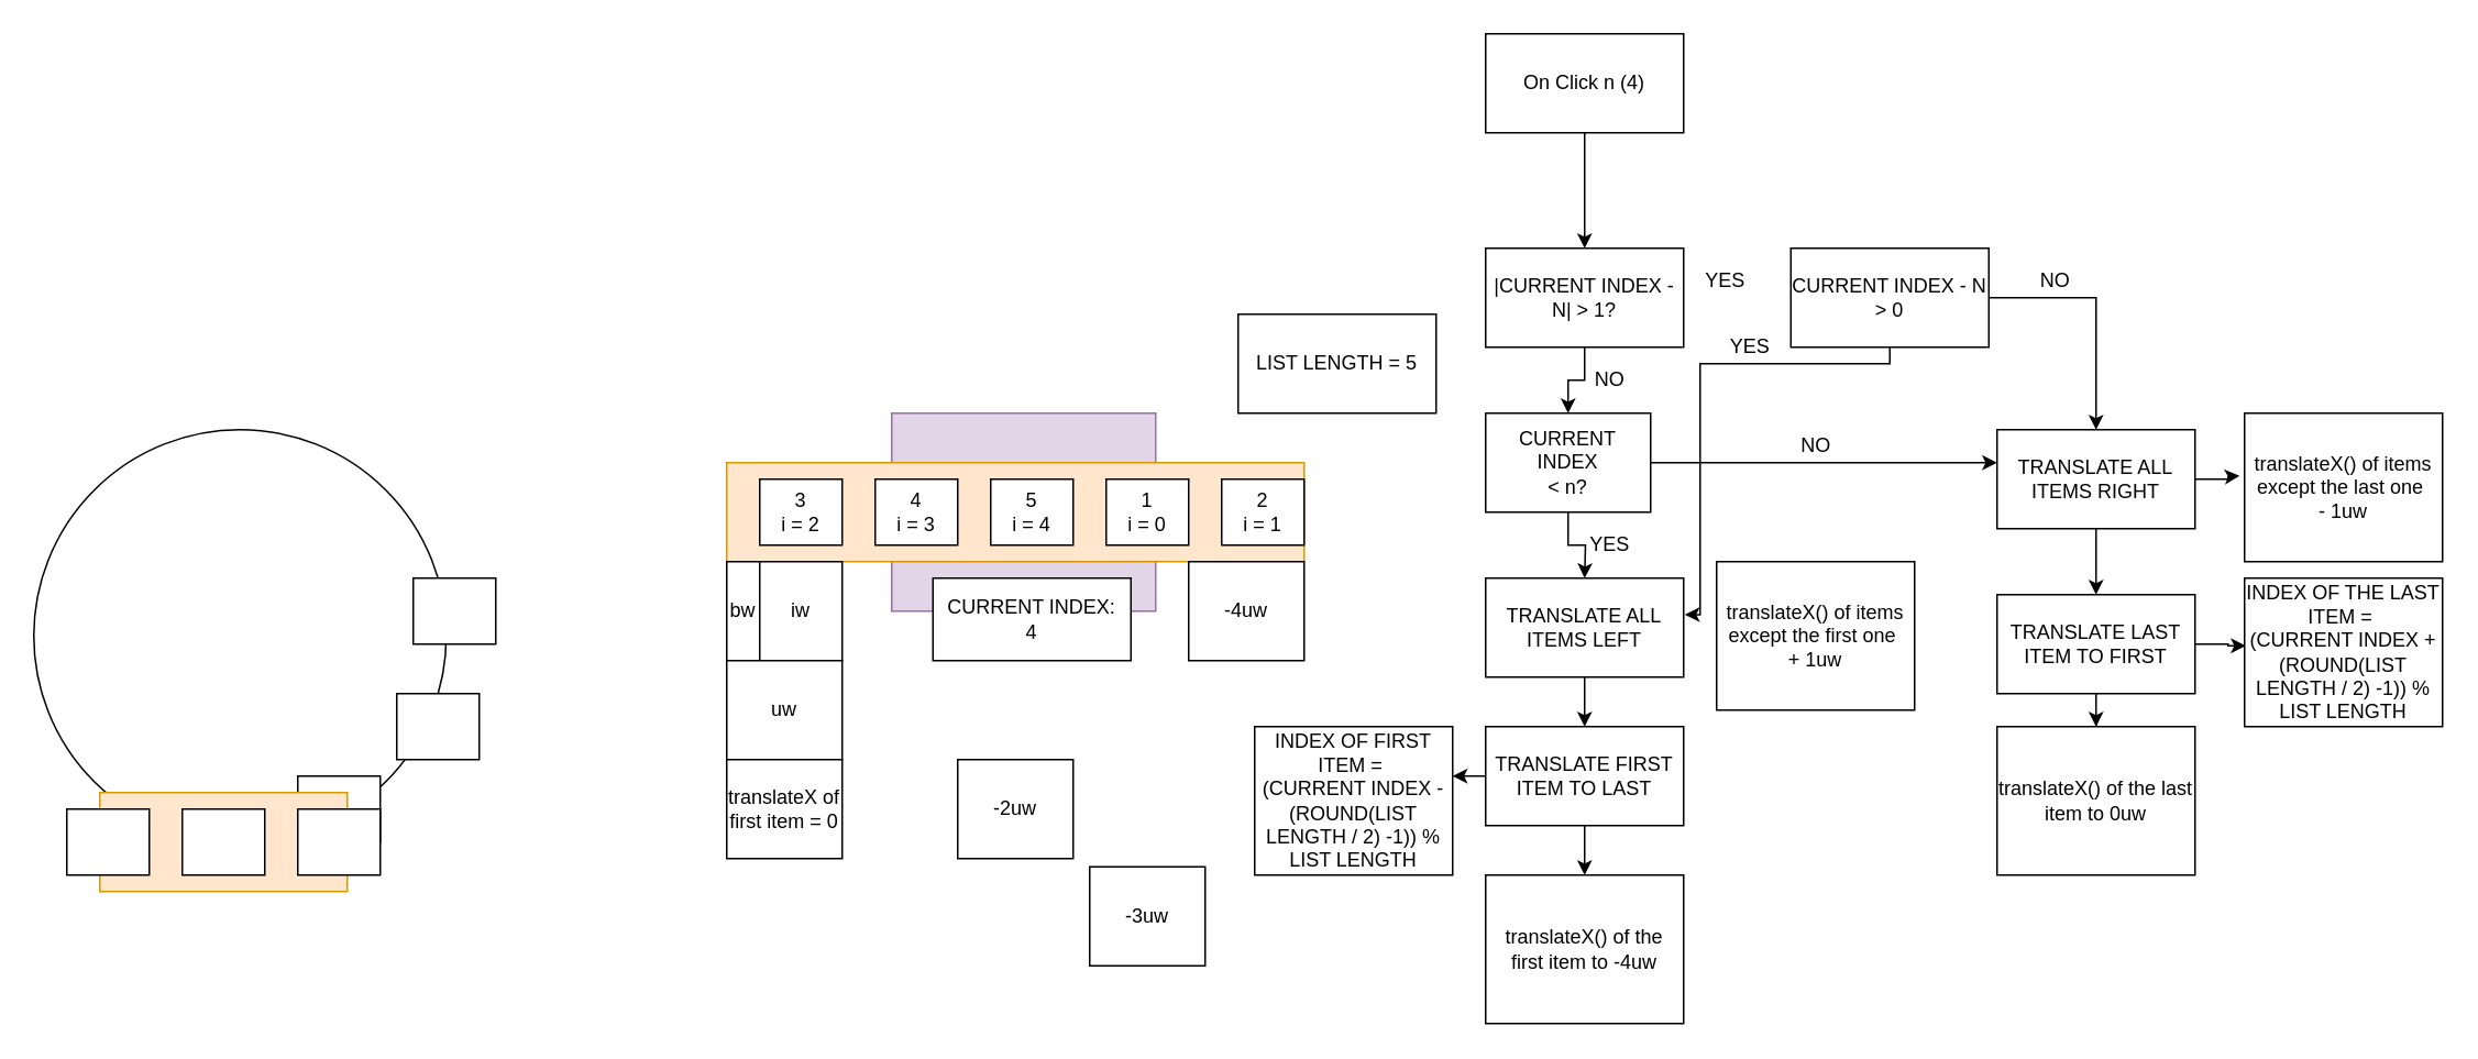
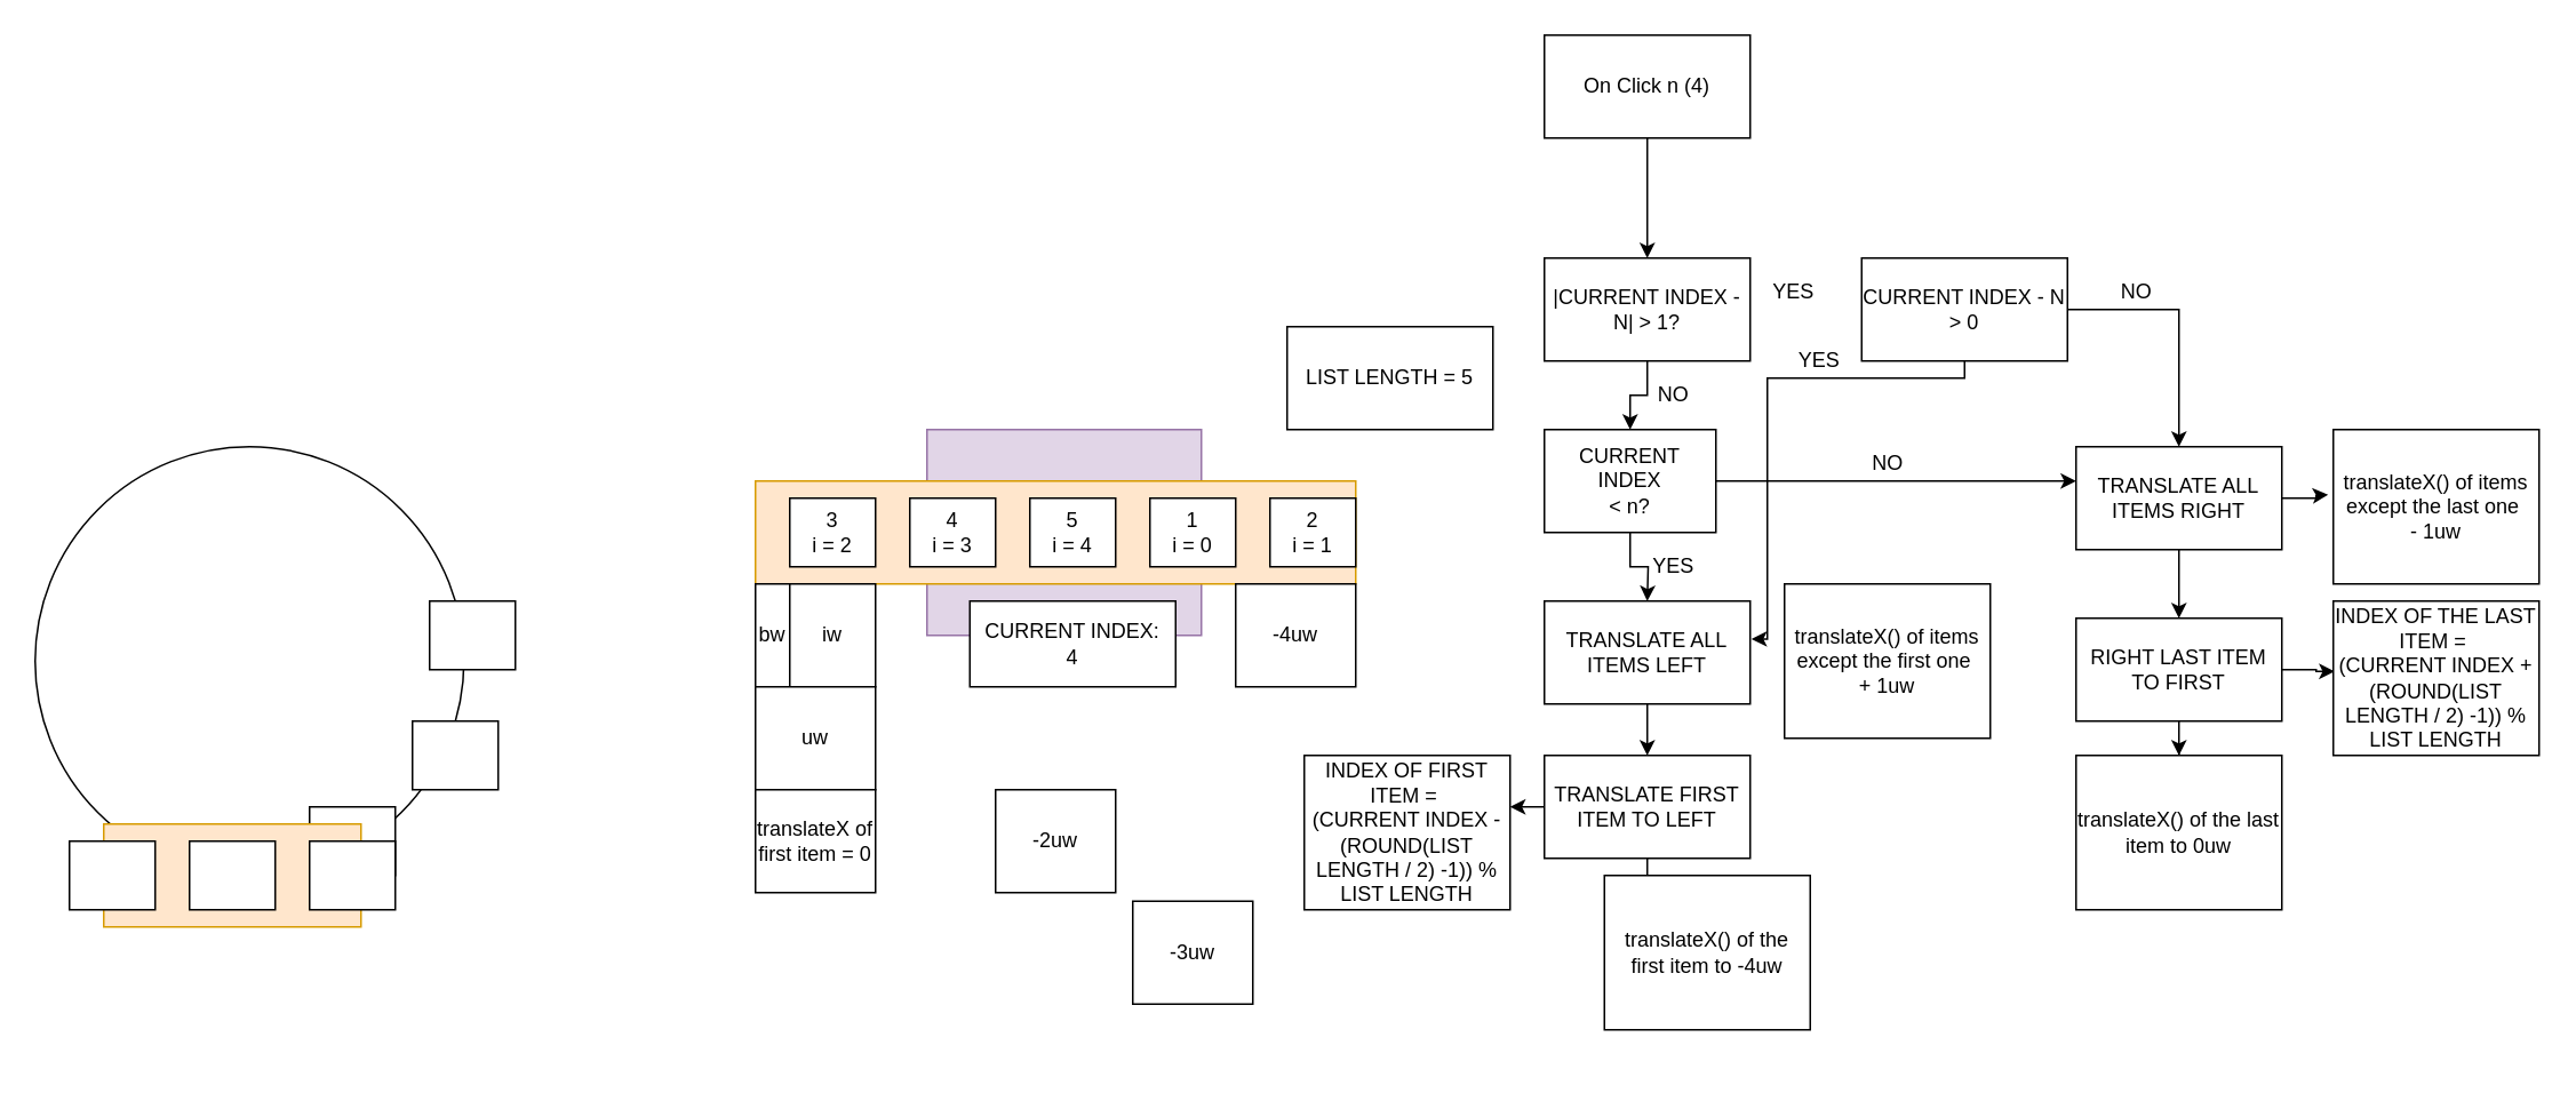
- <mxCell id="48" value="TRANSLATE LAST ITEM TO FIRST" style="whiteSpace=wrap;html=1;" vertex="1" parent="1"><mxGeometry x="1210" y="360" width="120" height="60" as="geometry" /></mxCell>
+ <mxCell id="48" value="RIGHT LAST ITEM TO FIRST" style="whiteSpace=wrap;html=1;" vertex="1" parent="1"><mxGeometry x="1210" y="360" width="120" height="60" as="geometry" /></mxCell>
- <mxCell id="29" value="TRANSLATE FIRST ITEM TO LAST" style="whiteSpace=wrap;html=1;" vertex="1" parent="1"><mxGeometry x="900" y="440" width="120" height="60" as="geometry" /></mxCell>
+ <mxCell id="29" value="TRANSLATE FIRST ITEM TO LEFT" style="whiteSpace=wrap;html=1;" vertex="1" parent="1"><mxGeometry x="900" y="440" width="120" height="60" as="geometry" /></mxCell>
- <mxCell id="38" value="translateX() of the first item to -4uw" style="whiteSpace=wrap;html=1;" vertex="1" parent="1"><mxGeometry x="900" y="530" width="120" height="90" as="geometry" /></mxCell>
+ <mxCell id="38" value="translateX() of the first item to -4uw" style="whiteSpace=wrap;html=1;" vertex="1" parent="1"><mxGeometry x="935" y="510" width="120" height="90" as="geometry" /></mxCell>
